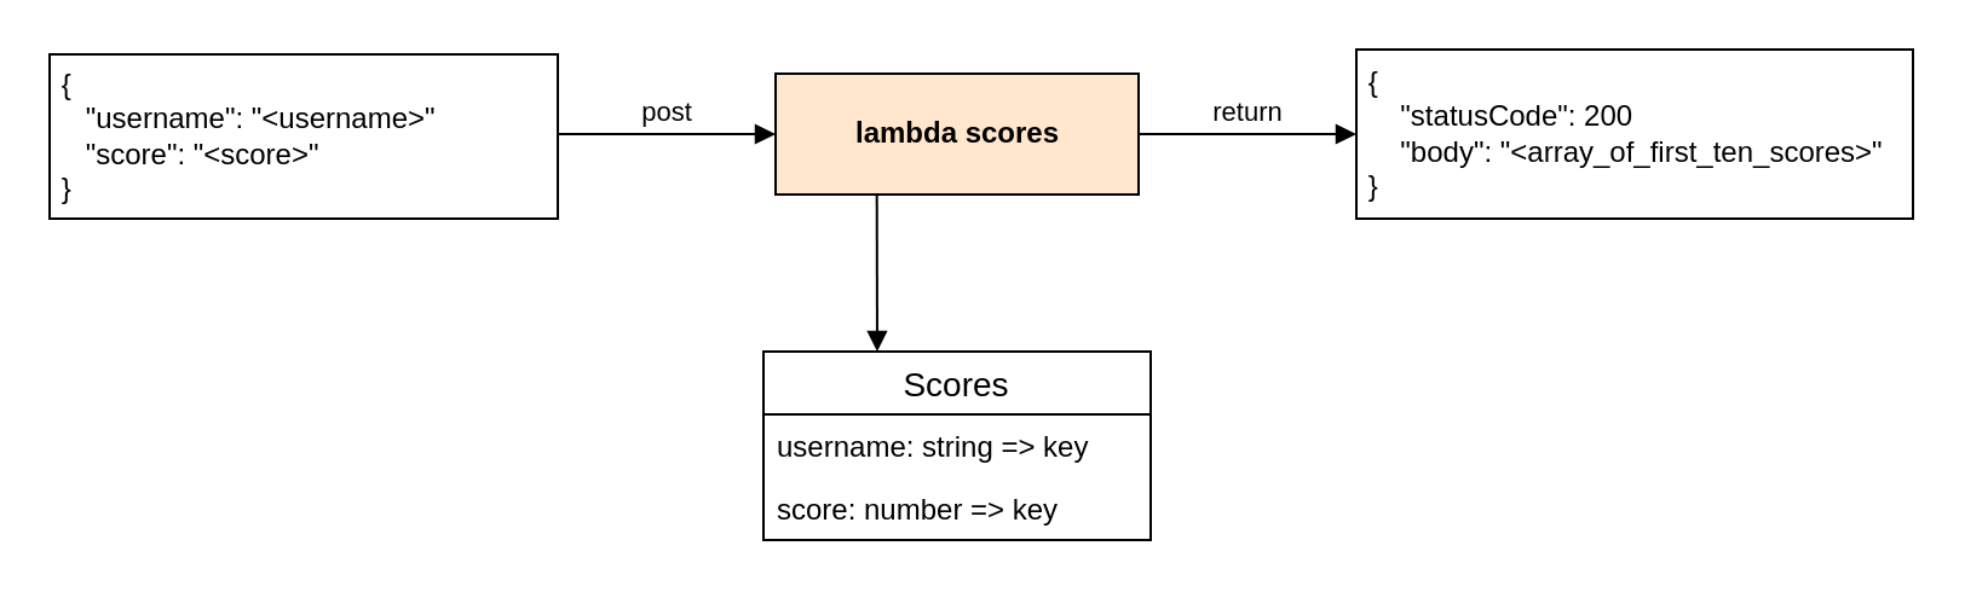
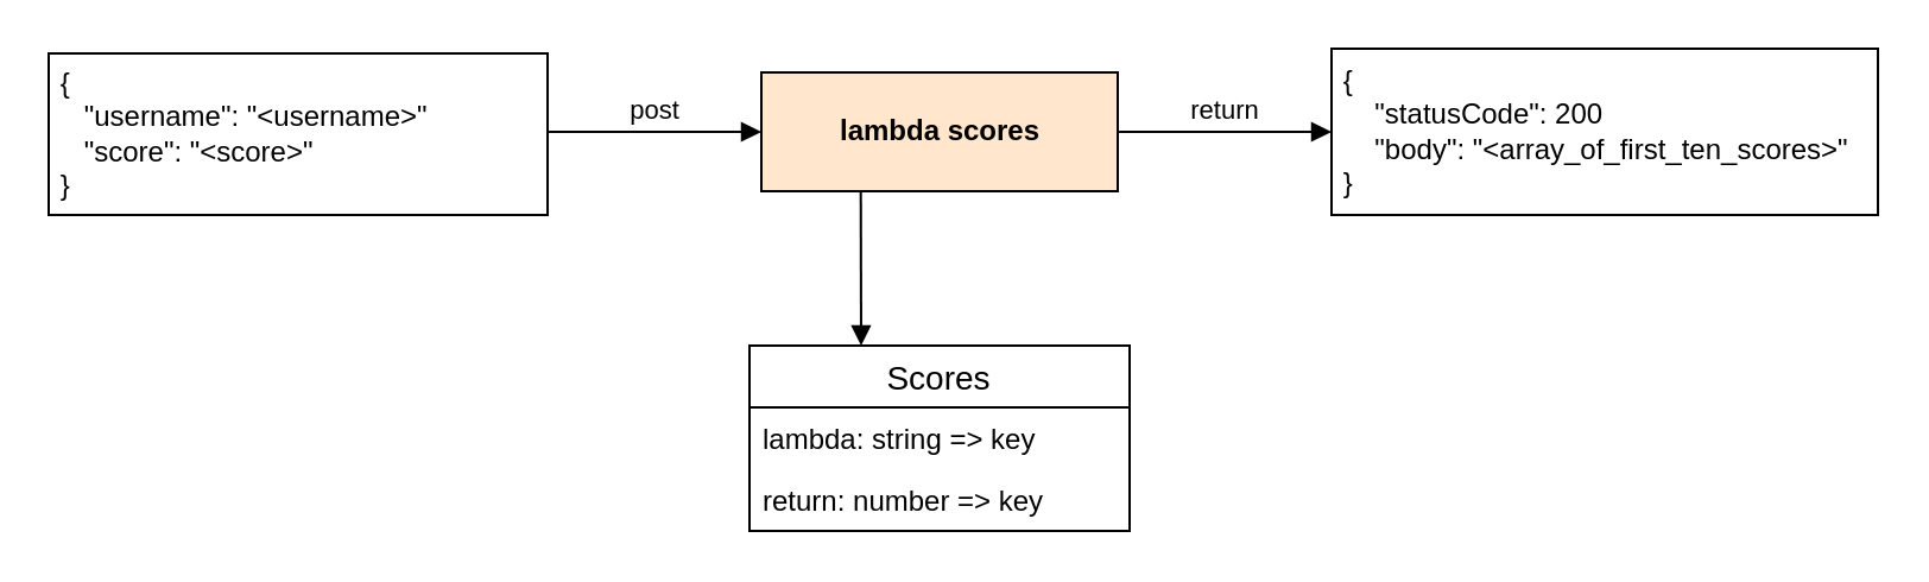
- <mxCell id="8" value="username: string =&gt; key" style="text;strokeColor=none;fillColor=none;spacingLeft=4;spacingRight=4;overflow=hidden;rotatable=0;points=[[0,0.5],[1,0.5]];portConstraint=eastwest;fontSize=12;" vertex="1" parent="7"><mxGeometry y="26" width="160" height="26" as="geometry" /></mxCell>
+ <mxCell id="8" value="lambda: string =&gt; key" style="text;strokeColor=none;fillColor=none;spacingLeft=4;spacingRight=4;overflow=hidden;rotatable=0;points=[[0,0.5],[1,0.5]];portConstraint=eastwest;fontSize=12;" vertex="1" parent="7"><mxGeometry y="26" width="160" height="26" as="geometry" /></mxCell>
- <mxCell id="9" value="score: number =&gt; key" style="text;strokeColor=none;fillColor=none;spacingLeft=4;spacingRight=4;overflow=hidden;rotatable=0;points=[[0,0.5],[1,0.5]];portConstraint=eastwest;fontSize=12;" vertex="1" parent="7"><mxGeometry y="52" width="160" height="26" as="geometry" /></mxCell>
+ <mxCell id="9" value="return: number =&gt; key" style="text;strokeColor=none;fillColor=none;spacingLeft=4;spacingRight=4;overflow=hidden;rotatable=0;points=[[0,0.5],[1,0.5]];portConstraint=eastwest;fontSize=12;" vertex="1" parent="7"><mxGeometry y="52" width="160" height="26" as="geometry" /></mxCell>
